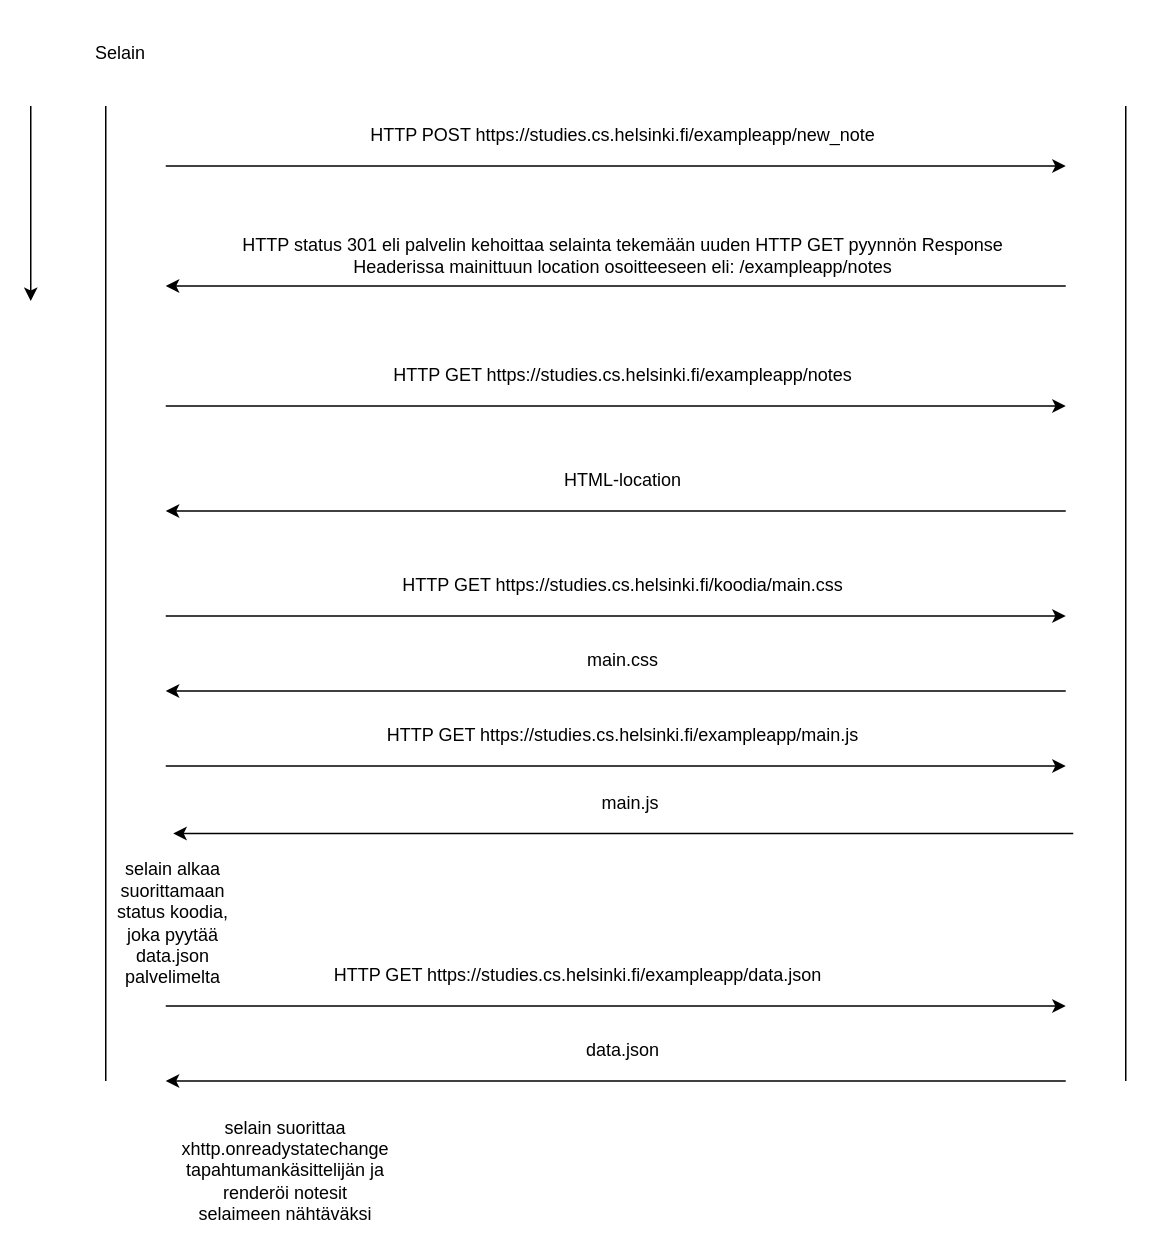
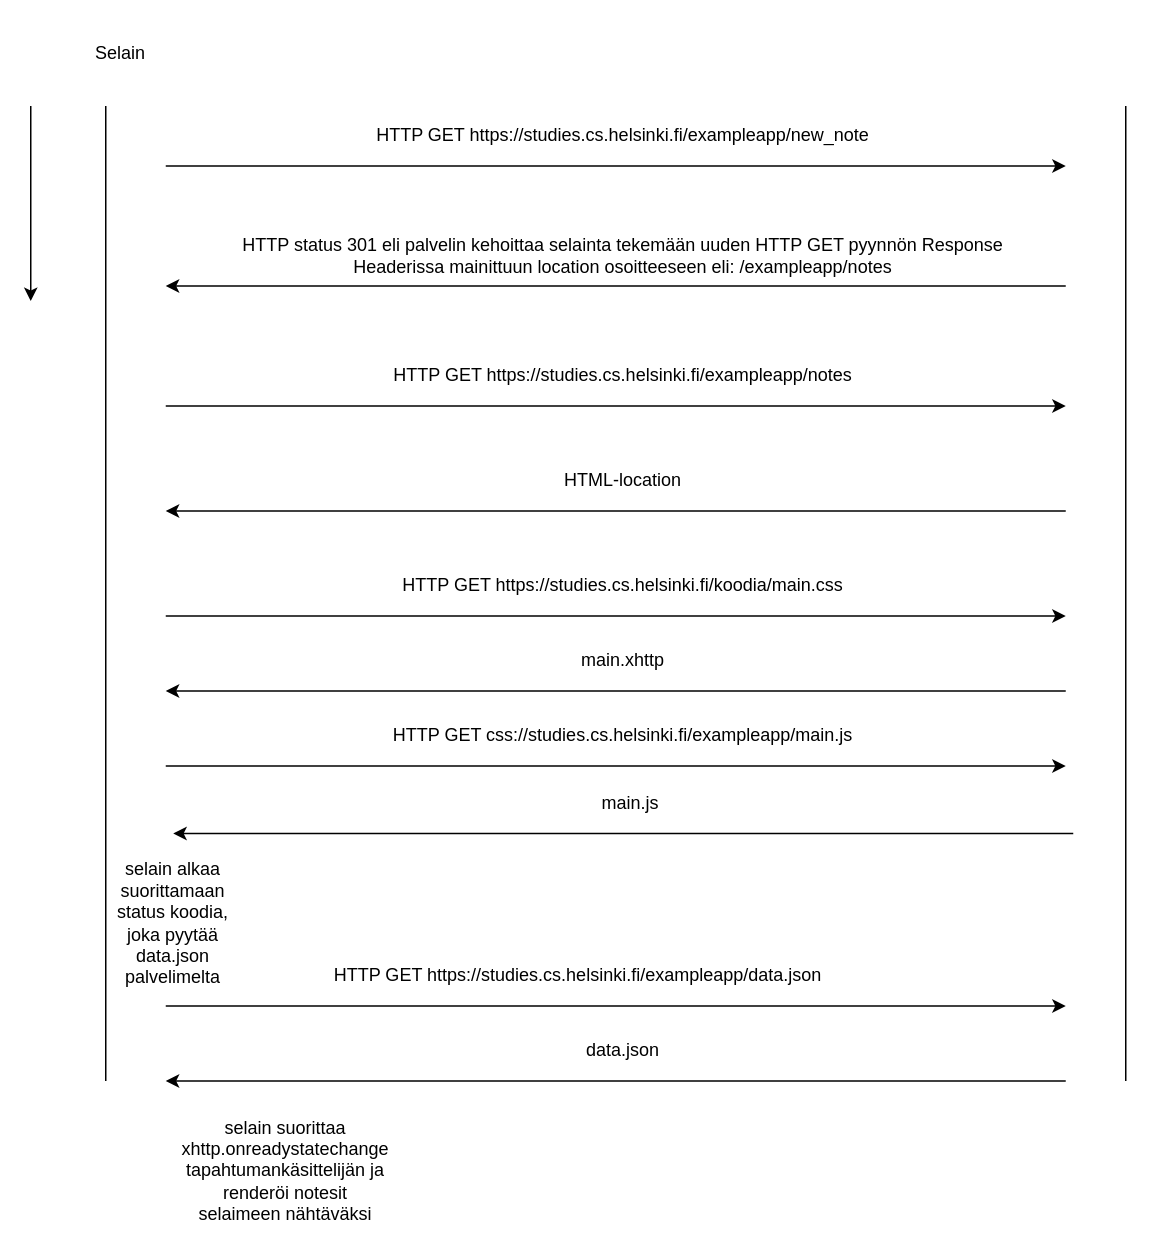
- <mxCell id="6" value="HTTP POST https://studies.cs.helsinki.fi/exampleapp/new_note" style="text;html=1;strokeColor=none;fillColor=none;align=center;verticalAlign=middle;whiteSpace=wrap;rounded=0;" vertex="1" parent="1"><mxGeometry x="130" y="80" width="570" height="20" as="geometry" /></mxCell>
+ <mxCell id="6" value="HTTP GET https://studies.cs.helsinki.fi/exampleapp/new_note" style="text;html=1;strokeColor=none;fillColor=none;align=center;verticalAlign=middle;whiteSpace=wrap;rounded=0;" vertex="1" parent="1"><mxGeometry x="130" y="80" width="570" height="20" as="geometry" /></mxCell>
- <mxCell id="16" value="main.css" style="text;html=1;strokeColor=none;fillColor=none;align=center;verticalAlign=middle;whiteSpace=wrap;rounded=0;" vertex="1" parent="1"><mxGeometry x="130" y="430" width="570" height="20" as="geometry" /></mxCell>
+ <mxCell id="16" value="main.xhttp" style="text;html=1;strokeColor=none;fillColor=none;align=center;verticalAlign=middle;whiteSpace=wrap;rounded=0;" vertex="1" parent="1"><mxGeometry x="130" y="430" width="570" height="20" as="geometry" /></mxCell>
- <mxCell id="18" value="HTTP GET https://studies.cs.helsinki.fi/exampleapp/main.js" style="text;html=1;strokeColor=none;fillColor=none;align=center;verticalAlign=middle;whiteSpace=wrap;rounded=0;" vertex="1" parent="1"><mxGeometry x="130" y="480" width="570" height="20" as="geometry" /></mxCell>
+ <mxCell id="18" value="HTTP GET css://studies.cs.helsinki.fi/exampleapp/main.js" style="text;html=1;strokeColor=none;fillColor=none;align=center;verticalAlign=middle;whiteSpace=wrap;rounded=0;" vertex="1" parent="1"><mxGeometry x="130" y="480" width="570" height="20" as="geometry" /></mxCell>
